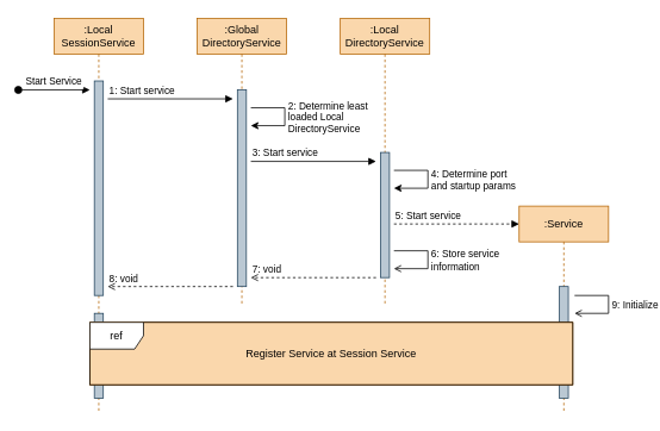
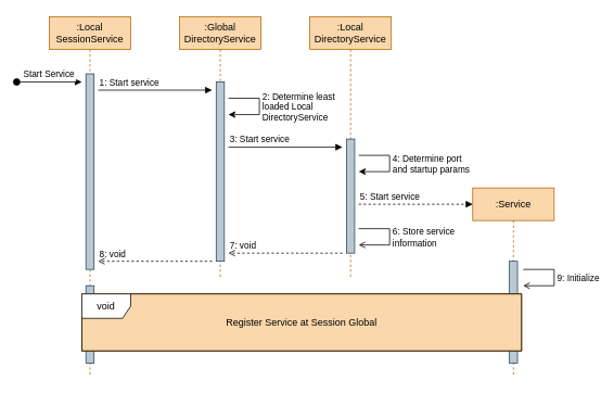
- <mxCell id="29" value="ref" style="shape=umlFrame;whiteSpace=wrap;html=1;labelBackgroundColor=none;" vertex="1" parent="27"><mxGeometry width="540.0" height="70" as="geometry" /></mxCell>
+ <mxCell id="29" value="void" style="shape=umlFrame;whiteSpace=wrap;html=1;labelBackgroundColor=none;" vertex="1" parent="27"><mxGeometry width="540.0" height="70" as="geometry" /></mxCell>
- <mxCell id="30" value="Register Service at Session Service" style="text;html=1;strokeColor=none;fillColor=none;align=center;verticalAlign=middle;whiteSpace=wrap;rounded=0;fontColor=#000000;labelBackgroundColor=none;" vertex="1" parent="27"><mxGeometry width="540" height="70" as="geometry" /></mxCell>
+ <mxCell id="30" value="Register Service at Session Global" style="text;html=1;strokeColor=none;fillColor=none;align=center;verticalAlign=middle;whiteSpace=wrap;rounded=0;fontColor=#000000;labelBackgroundColor=none;" vertex="1" parent="27"><mxGeometry width="540" height="70" as="geometry" /></mxCell>
